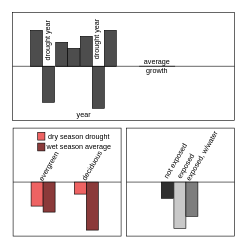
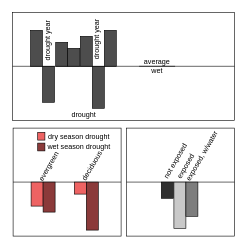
- <mxCell id="12" value="average growth" style="text;html=1;align=center;verticalAlign=middle;whiteSpace=wrap;rounded=0;" vertex="1" parent="1"><mxGeometry x="231" y="95" width="60" height="30" as="geometry" /></mxCell>
+ <mxCell id="12" value="average wet" style="text;html=1;align=center;verticalAlign=middle;whiteSpace=wrap;rounded=0;" vertex="1" parent="1"><mxGeometry x="231" y="95" width="60" height="30" as="geometry" /></mxCell>
- <mxCell id="15" value="year" style="text;html=1;align=center;verticalAlign=middle;whiteSpace=wrap;rounded=0;" vertex="1" parent="1"><mxGeometry x="109" y="176" width="60" height="30" as="geometry" /></mxCell>
+ <mxCell id="15" value="drought" style="text;html=1;align=center;verticalAlign=middle;whiteSpace=wrap;rounded=0;" vertex="1" parent="1"><mxGeometry x="109" y="176" width="60" height="30" as="geometry" /></mxCell>
- <mxCell id="25" value="wet season average" style="text;html=1;align=center;verticalAlign=middle;whiteSpace=wrap;rounded=0;" vertex="1" parent="1"><mxGeometry x="71" y="229.5" width="120" height="30" as="geometry" /></mxCell>
+ <mxCell id="25" value="wet season drought" style="text;html=1;align=center;verticalAlign=middle;whiteSpace=wrap;rounded=0;" vertex="1" parent="1"><mxGeometry x="71" y="229.5" width="120" height="30" as="geometry" /></mxCell>
